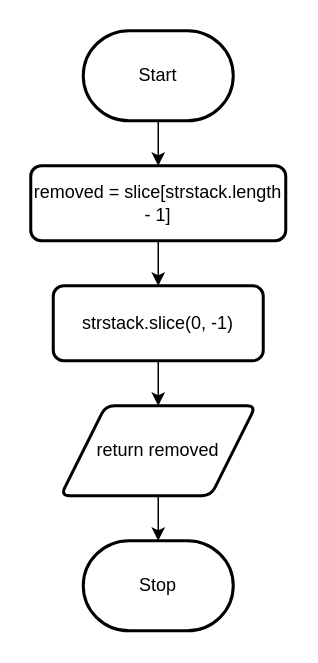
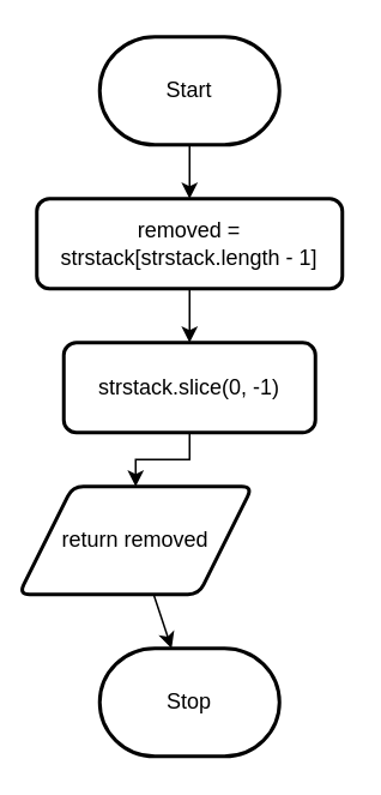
- <mxCell id="10" value="removed = slice[strstack.length - 1]" style="rounded=1;whiteSpace=wrap;html=1;absoluteArcSize=1;arcSize=14;strokeWidth=2;" vertex="1" parent="1"><mxGeometry x="20" y="110" width="170" height="50" as="geometry" /></mxCell>
+ <mxCell id="10" value="removed = strstack[strstack.length - 1]" style="rounded=1;whiteSpace=wrap;html=1;absoluteArcSize=1;arcSize=14;strokeWidth=2;" vertex="1" parent="1"><mxGeometry x="20" y="110" width="170" height="50" as="geometry" /></mxCell>
- <mxCell id="8" value="return removed" style="shape=parallelogram;html=1;strokeWidth=2;perimeter=parallelogramPerimeter;whiteSpace=wrap;rounded=1;arcSize=12;size=0.23;" vertex="1" parent="1"><mxGeometry x="40" y="270" width="130" height="60" as="geometry" /></mxCell>
+ <mxCell id="8" value="return removed" style="shape=parallelogram;html=1;strokeWidth=2;perimeter=parallelogramPerimeter;whiteSpace=wrap;rounded=1;arcSize=12;size=0.23;" vertex="1" parent="1"><mxGeometry x="10" y="270" width="130" height="60" as="geometry" /></mxCell>
